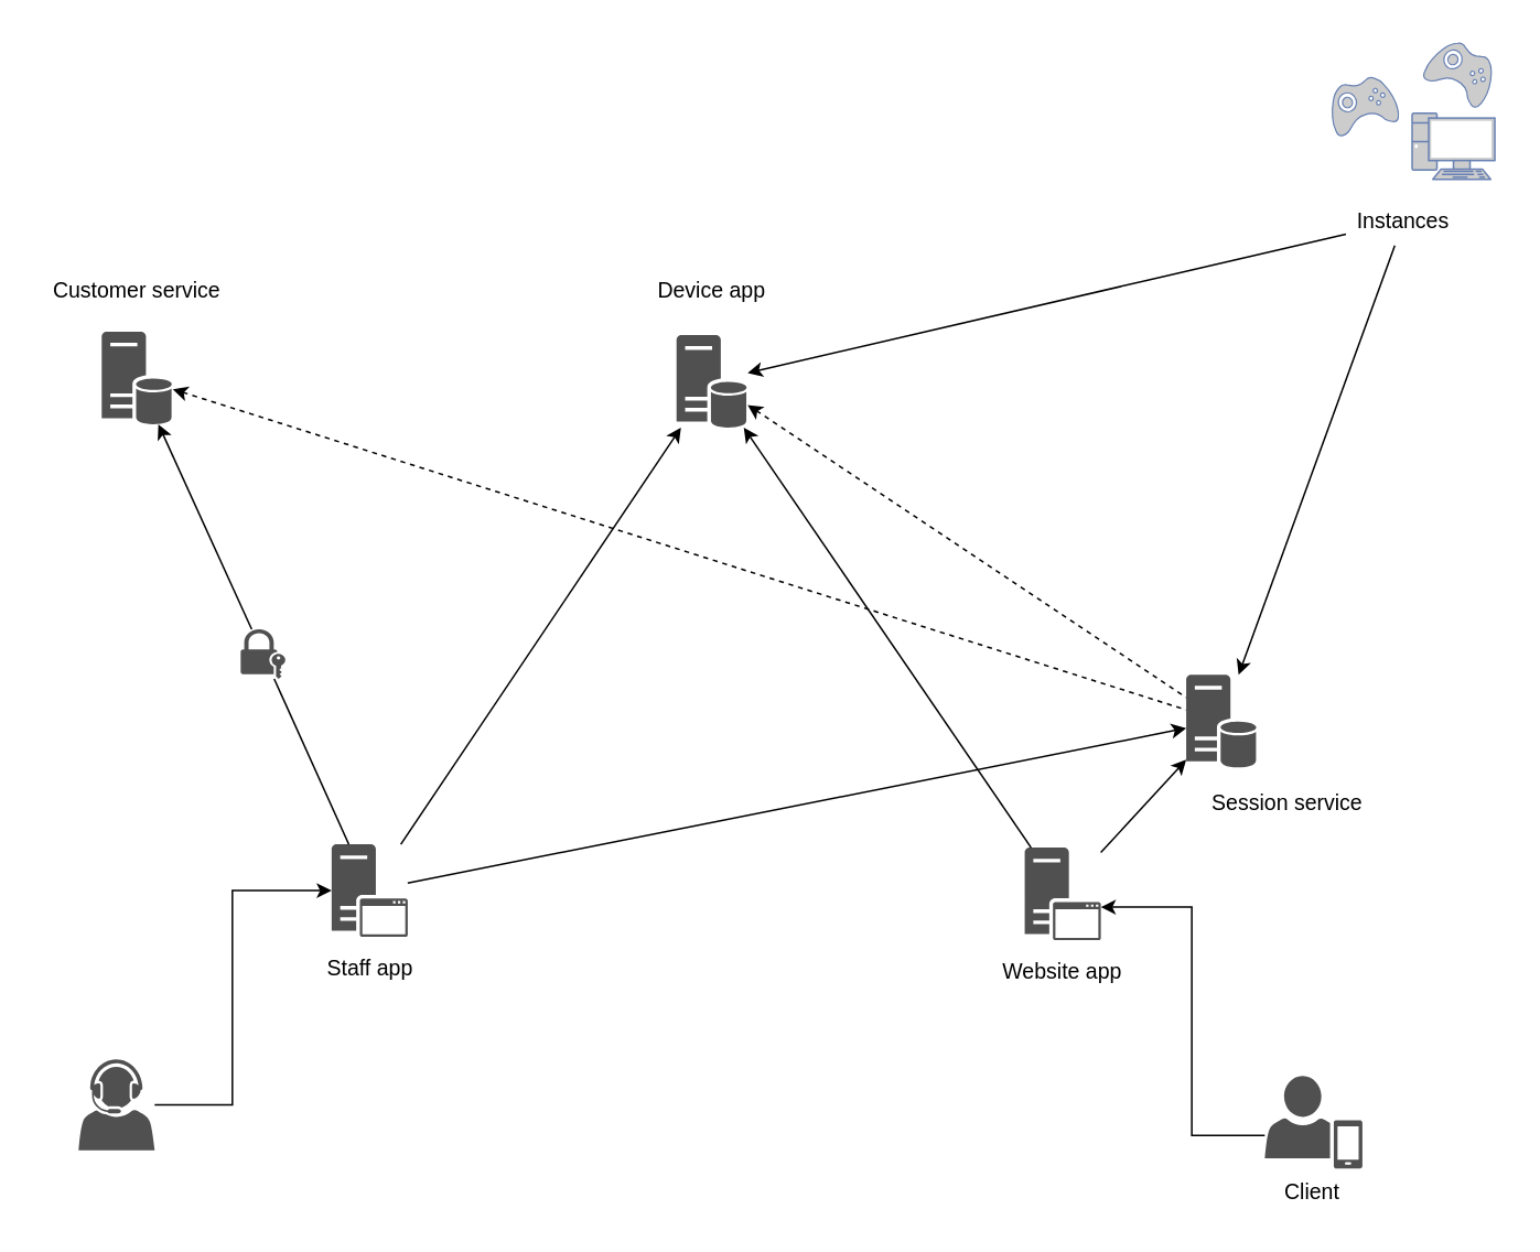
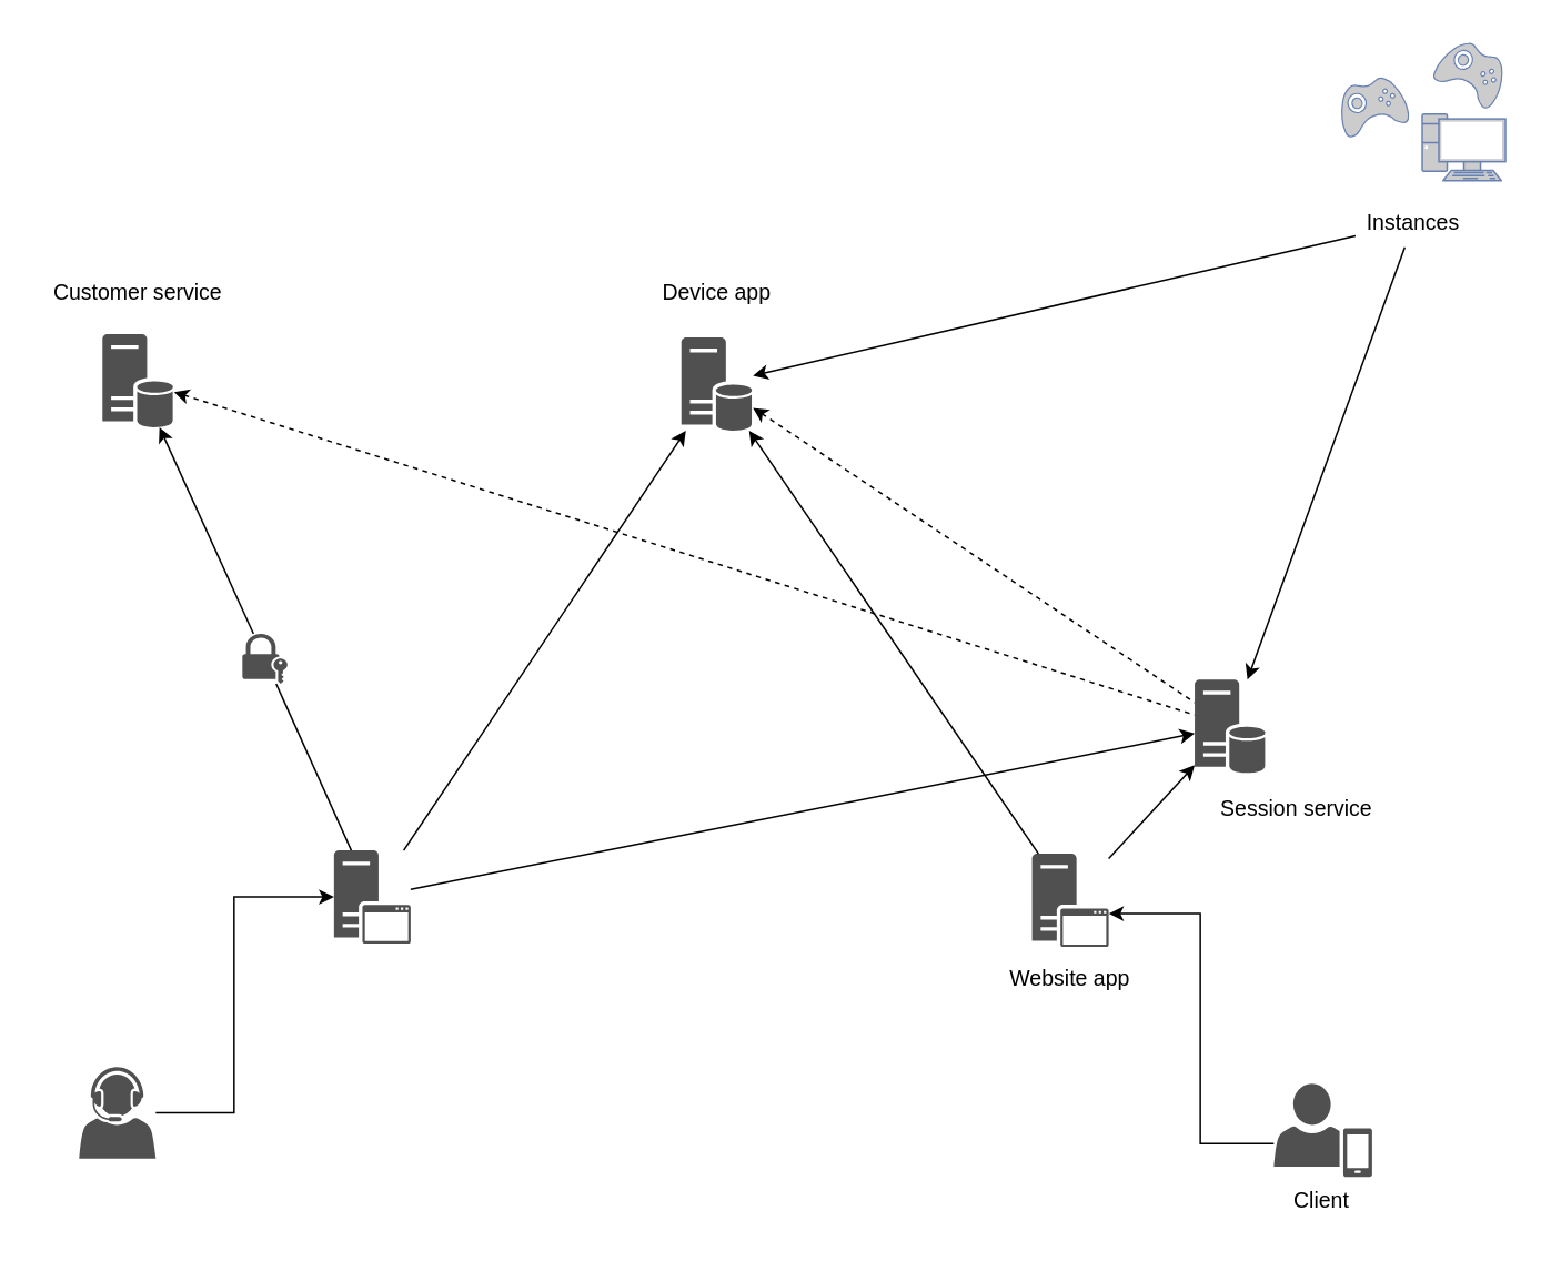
- <mxCell id="12" value="Staff app" style="text;html=1;strokeColor=none;fillColor=none;align=center;verticalAlign=middle;whiteSpace=wrap;rounded=0;fontSize=13;" parent="10" vertex="1"><mxGeometry y="60" width="80.5" height="30" as="geometry" /></mxCell>
